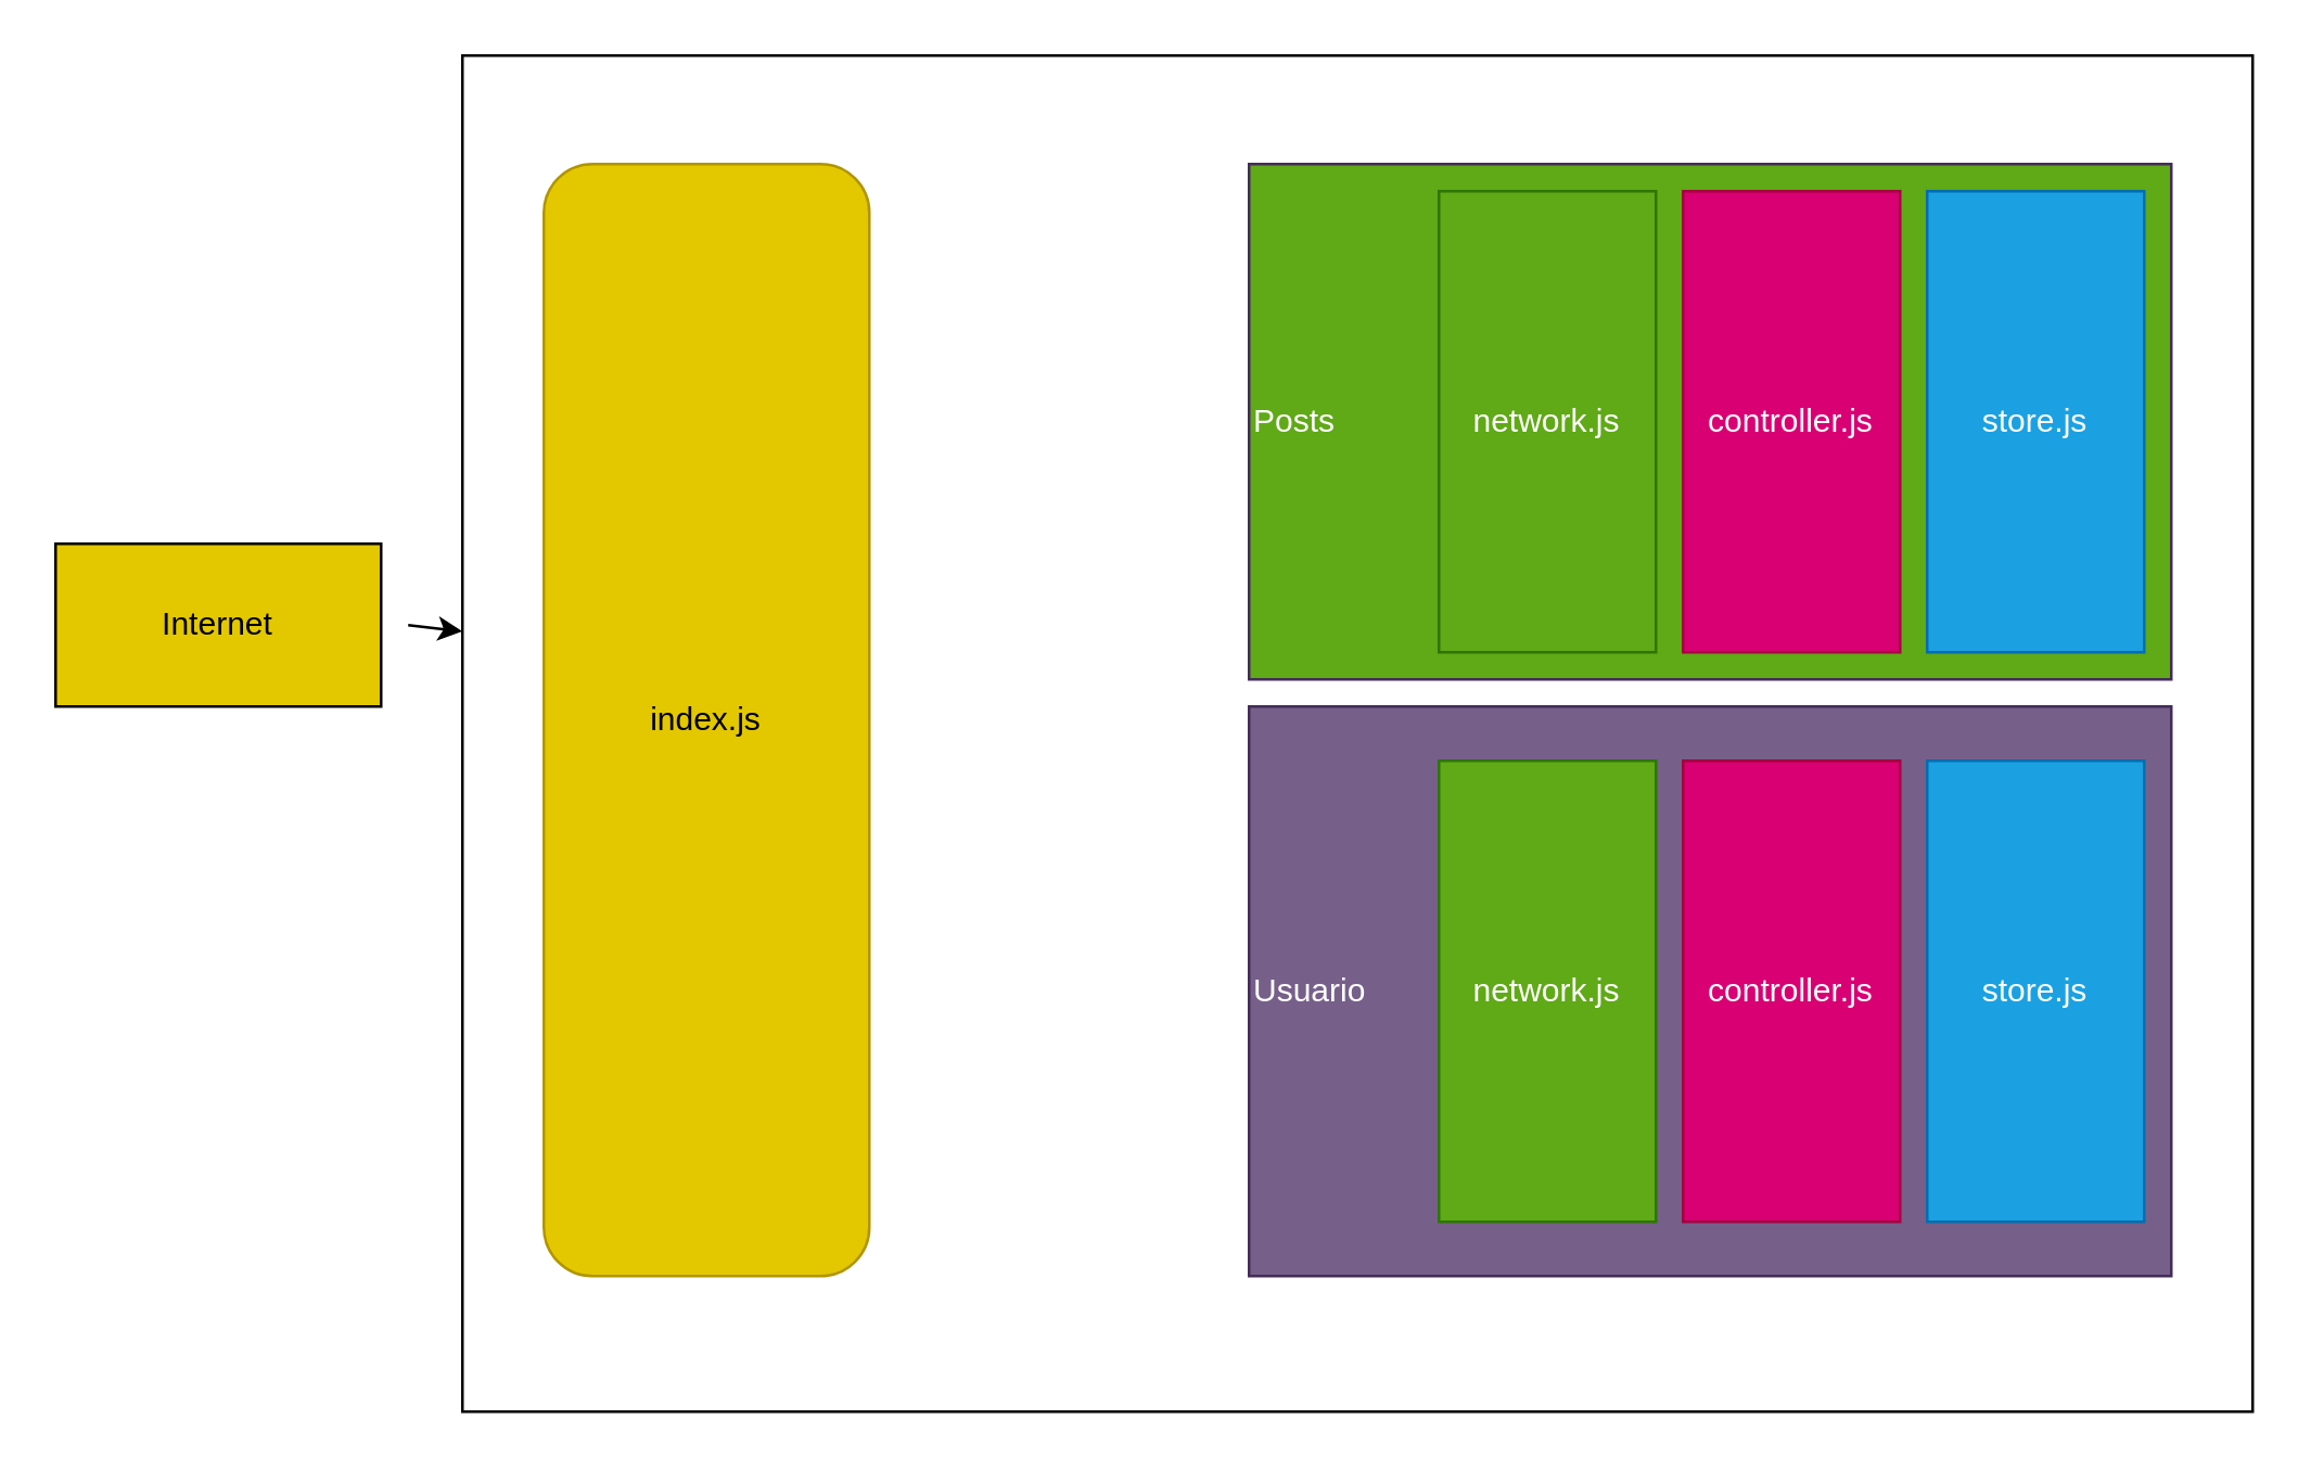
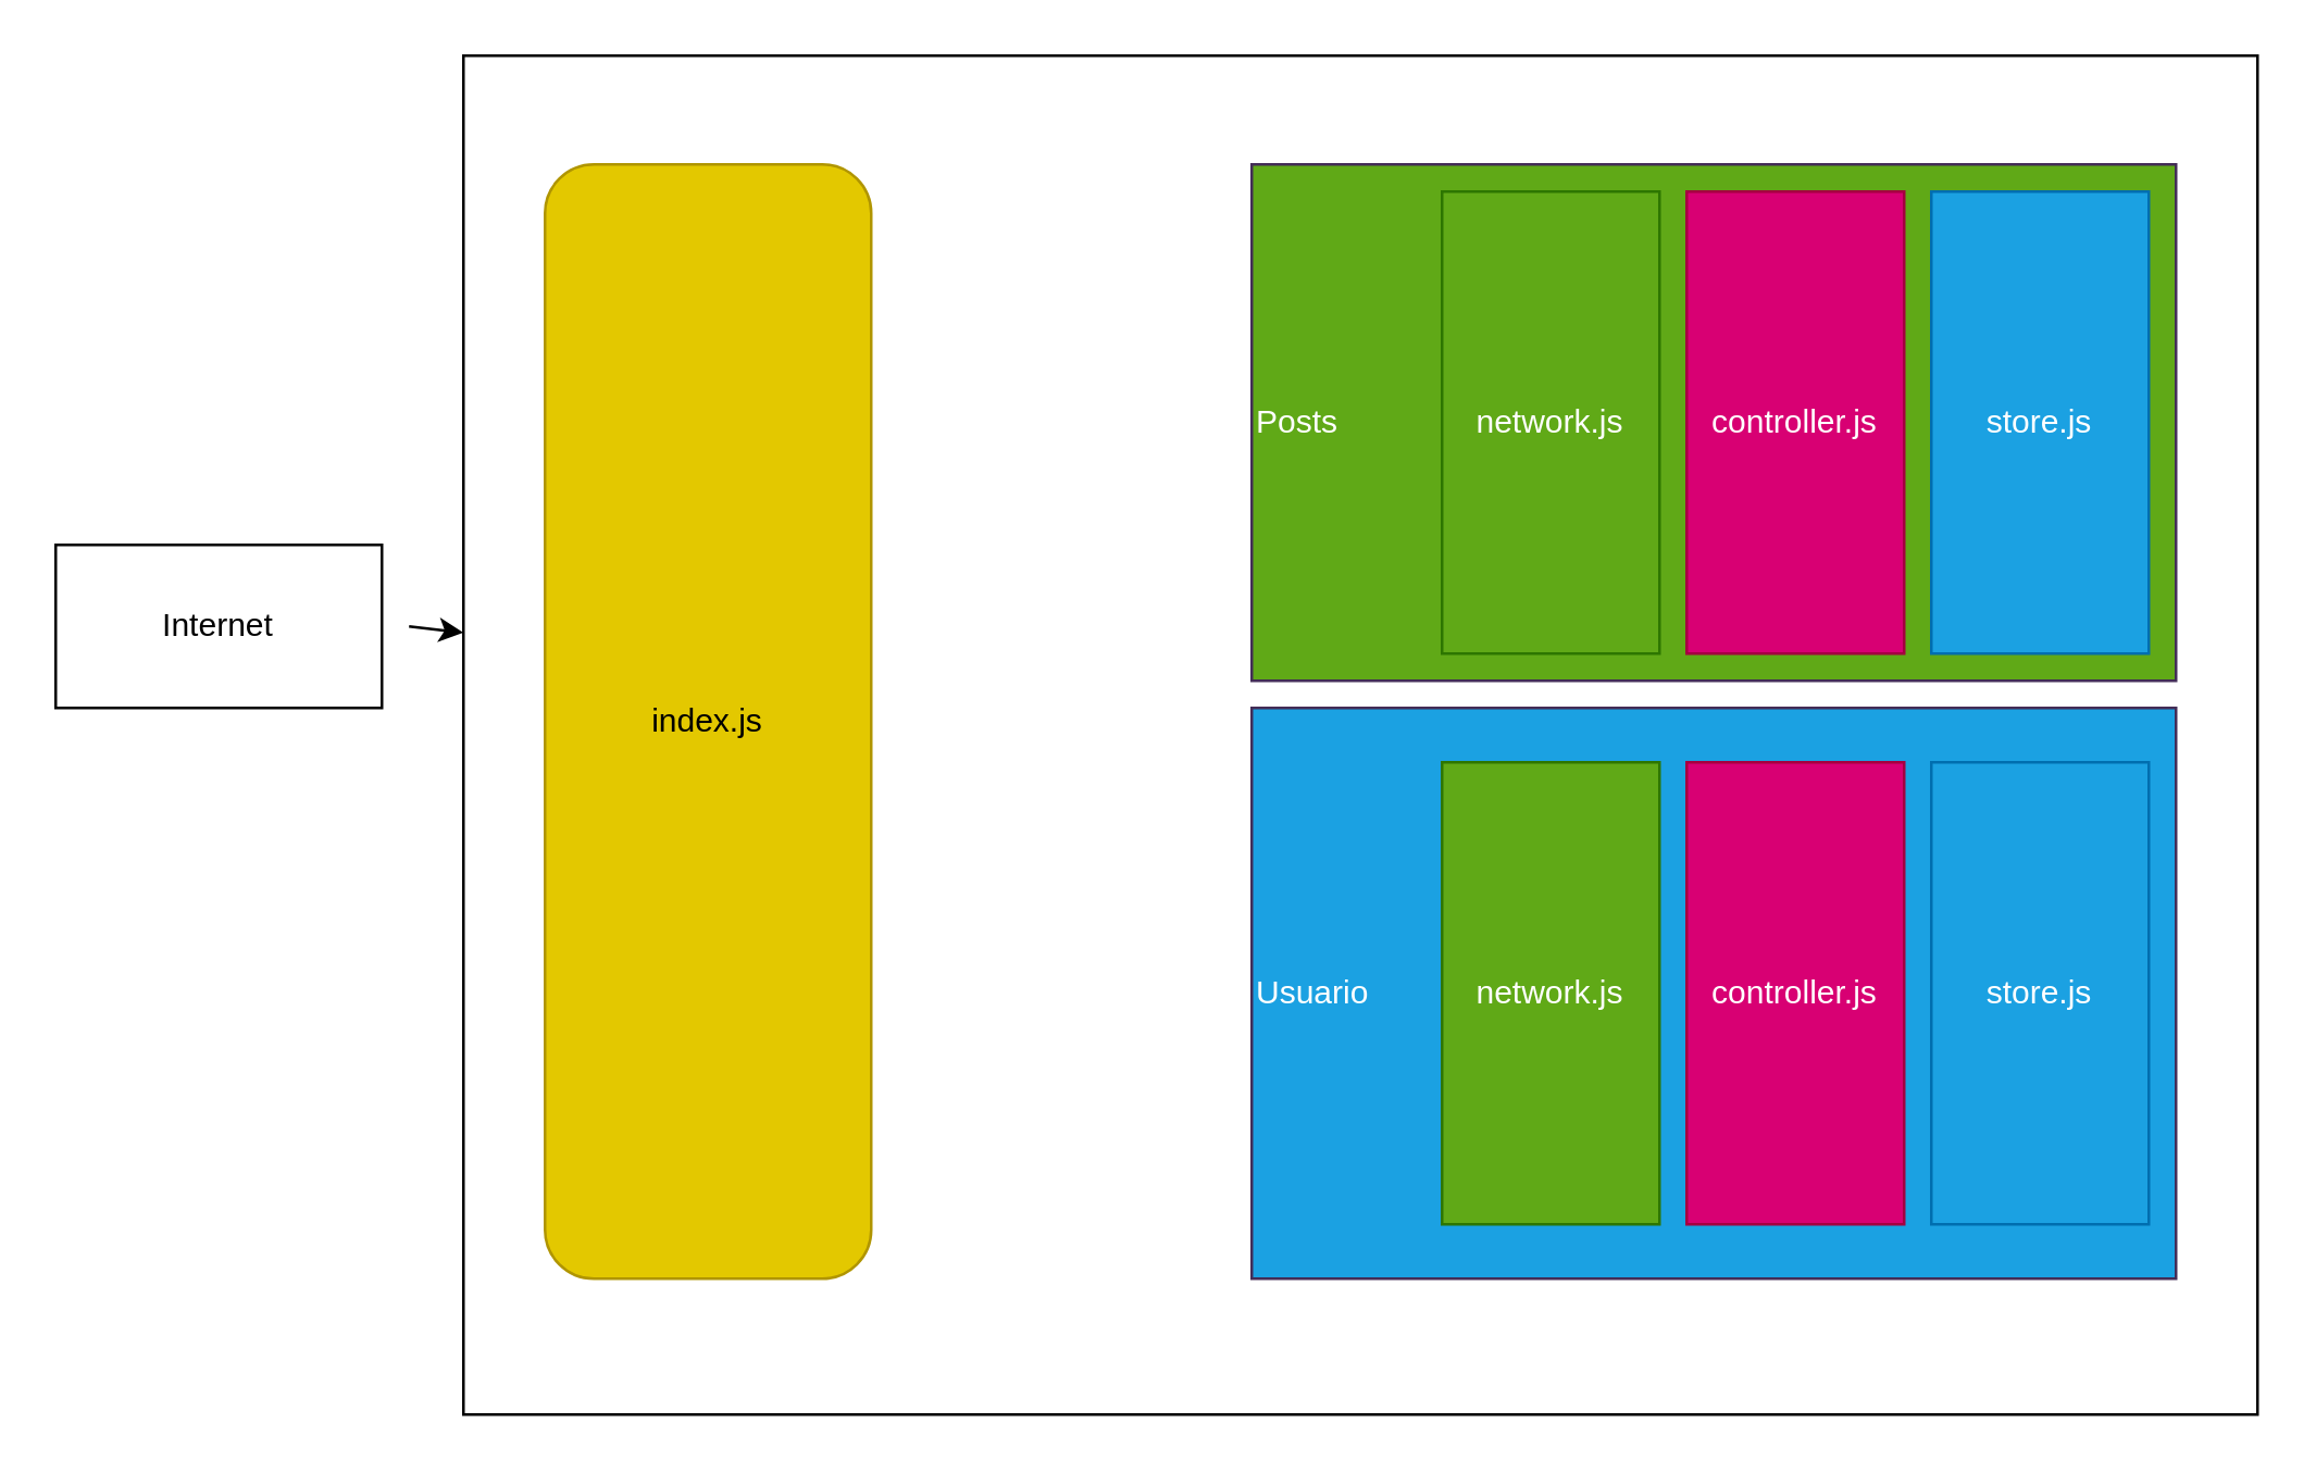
- <mxCell id="2" value="Internet" style="rounded=0;whiteSpace=wrap;html=1;fillColor=#e3c800;" parent="1" vertex="1"><mxGeometry x="20" y="200" width="120" height="60" as="geometry" /></mxCell>
+ <mxCell id="2" value="Internet" style="rounded=0;whiteSpace=wrap;html=1;" parent="1" vertex="1"><mxGeometry x="20" y="200" width="120" height="60" as="geometry" /></mxCell>
- <mxCell id="7" value="Usuario" style="rounded=0;whiteSpace=wrap;html=1;align=left;fillColor=#76608a;strokeColor=#432D57;fontColor=#ffffff;" parent="1" vertex="1"><mxGeometry x="460" y="260" width="340" height="210" as="geometry" /></mxCell>
+ <mxCell id="7" value="Usuario" style="rounded=0;whiteSpace=wrap;html=1;align=left;fillColor=#1ba1e2;strokeColor=#432D57;fontColor=#ffffff;" parent="1" vertex="1"><mxGeometry x="460" y="260" width="340" height="210" as="geometry" /></mxCell>
